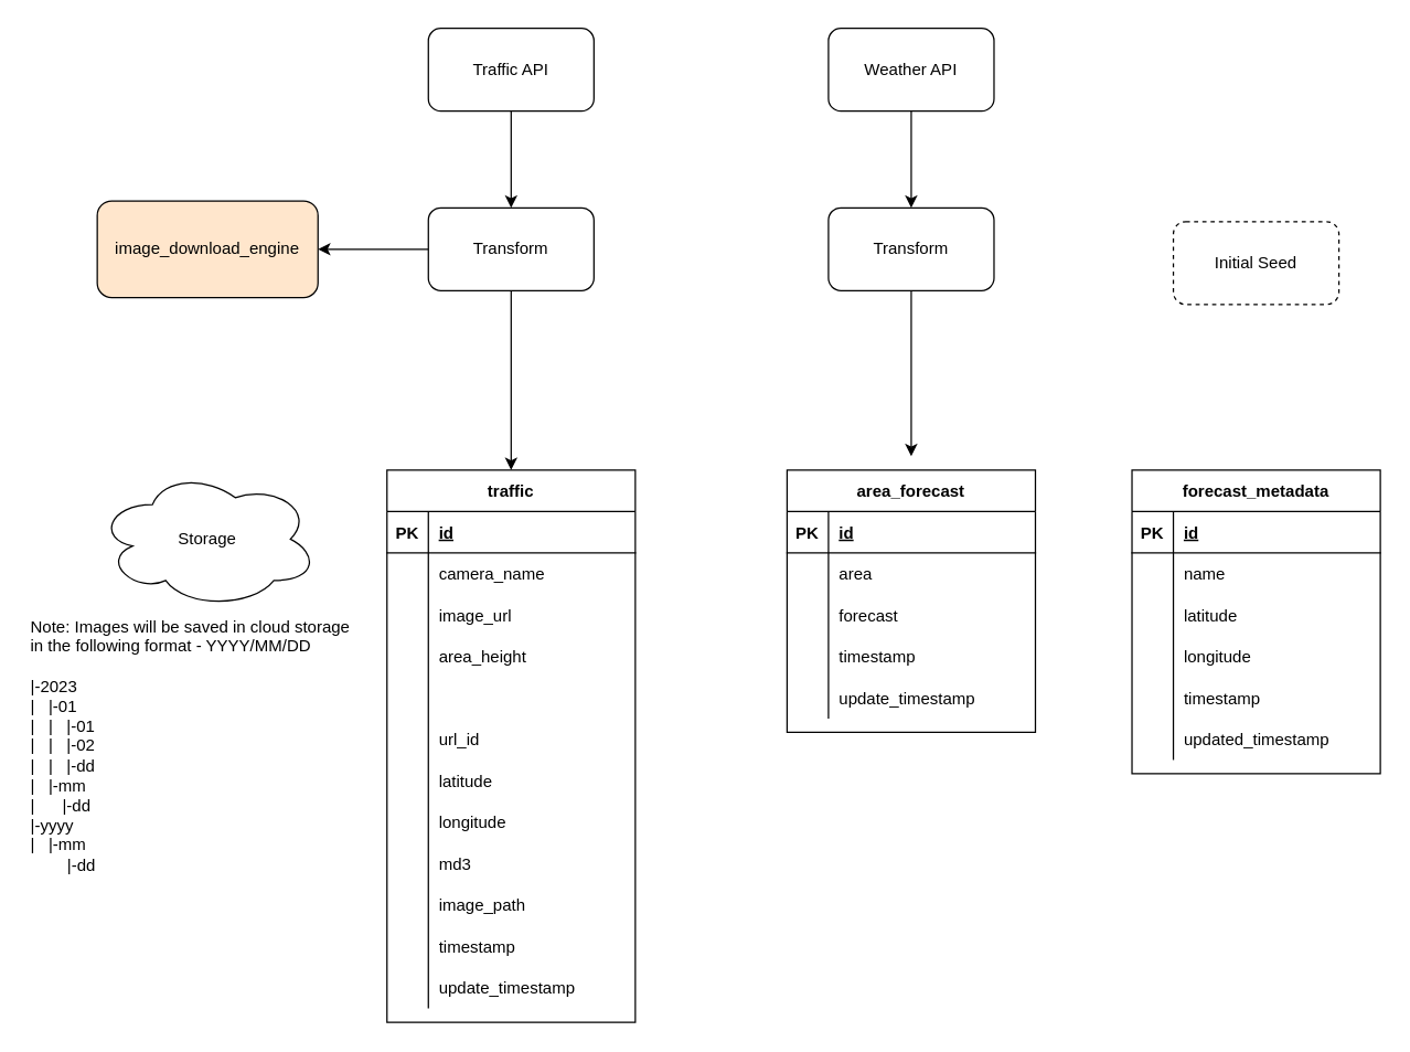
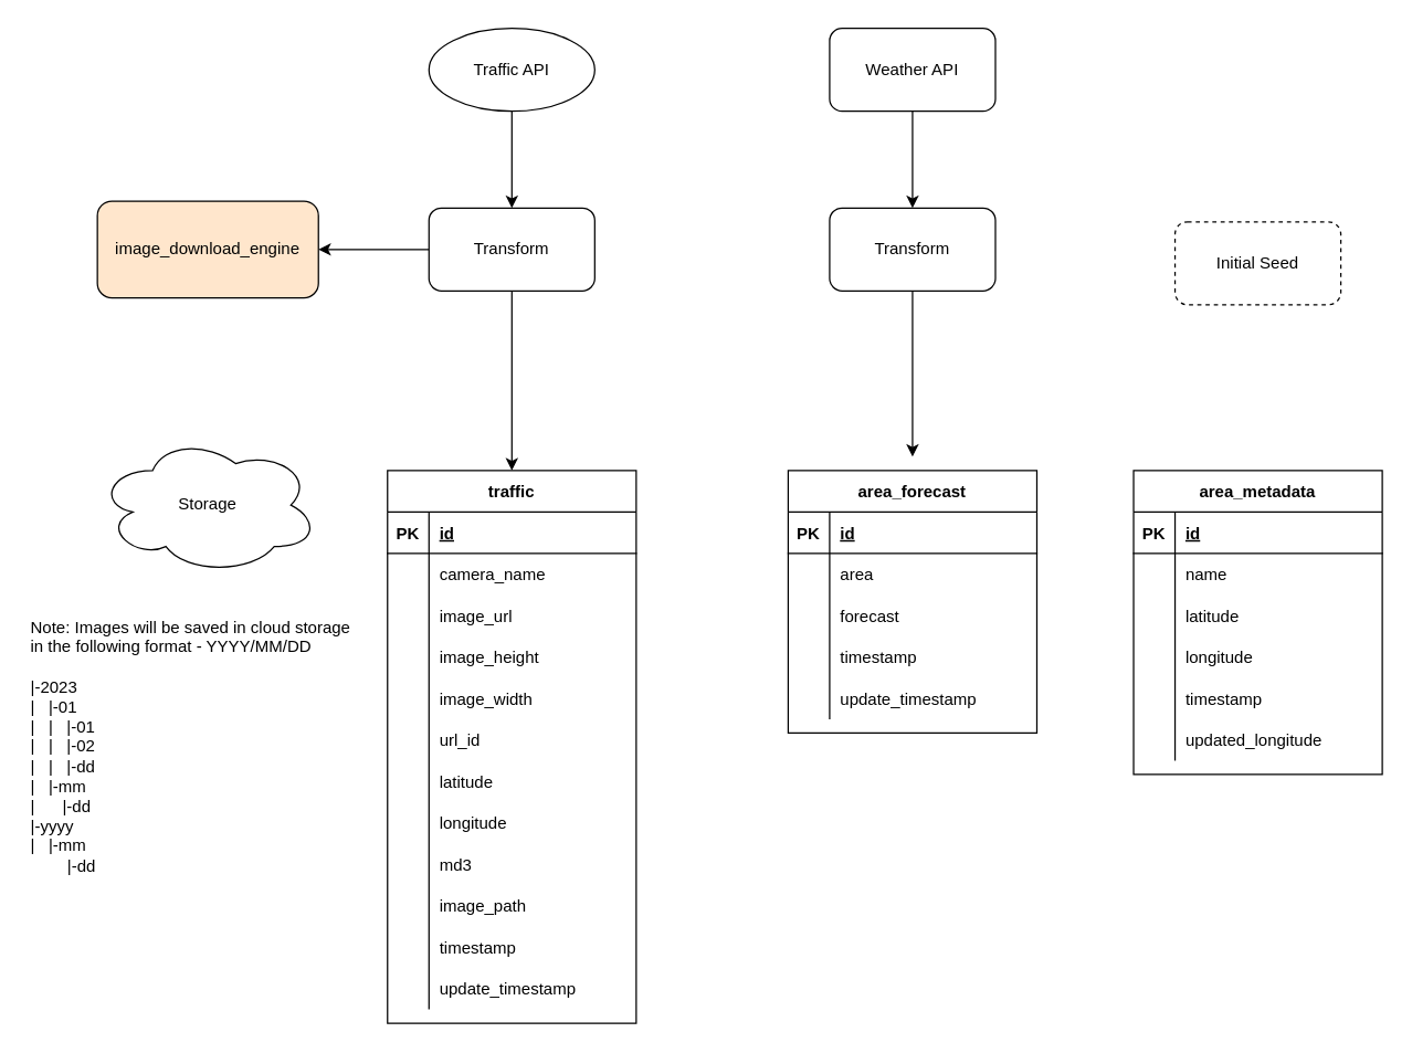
- <mxCell id="80" value="Traffic API" style="rounded=1;whiteSpace=wrap;html=1;" vertex="1" parent="1"><mxGeometry x="310" y="20" width="120" height="60" as="geometry" /></mxCell>
+ <mxCell id="80" value="Traffic API" style="ellipse;whiteSpace=wrap;html=1;" vertex="1" parent="1"><mxGeometry x="310" y="20" width="120" height="60" as="geometry" /></mxCell>
- <mxCell id="2" value="forecast_metadata" style="shape=table;startSize=30;container=1;collapsible=1;childLayout=tableLayout;fixedRows=1;rowLines=0;fontStyle=1;align=center;resizeLast=1;" vertex="1" parent="1"><mxGeometry x="820" y="340" width="180" height="220" as="geometry" /></mxCell>
+ <mxCell id="2" value="area_metadata" style="shape=table;startSize=30;container=1;collapsible=1;childLayout=tableLayout;fixedRows=1;rowLines=0;fontStyle=1;align=center;resizeLast=1;" vertex="1" parent="1"><mxGeometry x="820" y="340" width="180" height="220" as="geometry" /></mxCell>
- <mxCell id="85" value="Storage" style="ellipse;shape=cloud;whiteSpace=wrap;html=1;" vertex="1" parent="1"><mxGeometry x="70" y="340" width="160" height="100" as="geometry" /></mxCell>
+ <mxCell id="85" value="Storage" style="ellipse;shape=cloud;whiteSpace=wrap;html=1;" vertex="1" parent="1"><mxGeometry x="70" y="315" width="160" height="100" as="geometry" /></mxCell>
- <mxCell id="54" value="area_height" style="shape=partialRectangle;connectable=0;fillColor=none;top=0;left=0;bottom=0;right=0;align=left;spacingLeft=6;overflow=hidden;" vertex="1" parent="52"><mxGeometry x="30" width="150" height="30" as="geometry"><mxRectangle width="150" height="30" as="alternateBounds" /></mxGeometry></mxCell>
+ <mxCell id="54" value="image_height" style="shape=partialRectangle;connectable=0;fillColor=none;top=0;left=0;bottom=0;right=0;align=left;spacingLeft=6;overflow=hidden;" vertex="1" parent="52"><mxGeometry x="30" width="150" height="30" as="geometry"><mxRectangle width="150" height="30" as="alternateBounds" /></mxGeometry></mxCell>
+ <mxCell id="57" value="image_width" style="shape=partialRectangle;connectable=0;fillColor=none;top=0;left=0;bottom=0;right=0;align=left;spacingLeft=6;overflow=hidden;" vertex="1" parent="55"><mxGeometry x="30" width="150" height="30" as="geometry"><mxRectangle width="150" height="30" as="alternateBounds" /></mxGeometry></mxCell>
- <mxCell id="20" value="updated_timestamp" style="shape=partialRectangle;connectable=0;fillColor=none;top=0;left=0;bottom=0;right=0;align=left;spacingLeft=6;overflow=hidden;" vertex="1" parent="18"><mxGeometry x="30" width="150" height="30" as="geometry"><mxRectangle width="150" height="30" as="alternateBounds" /></mxGeometry></mxCell>
+ <mxCell id="20" value="updated_longitude" style="shape=partialRectangle;connectable=0;fillColor=none;top=0;left=0;bottom=0;right=0;align=left;spacingLeft=6;overflow=hidden;" vertex="1" parent="18"><mxGeometry x="30" width="150" height="30" as="geometry"><mxRectangle width="150" height="30" as="alternateBounds" /></mxGeometry></mxCell>
